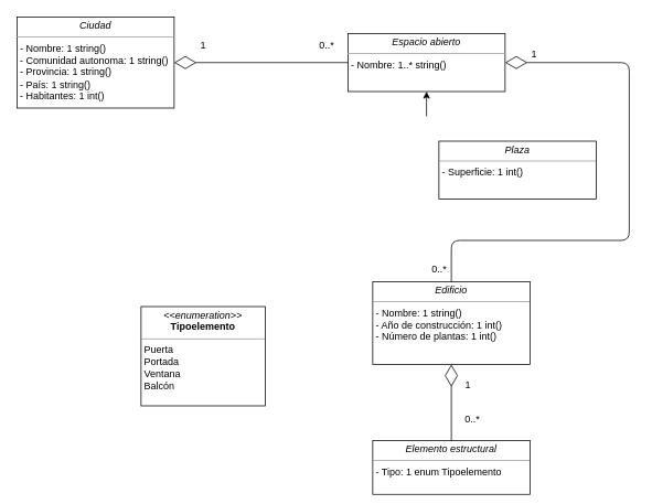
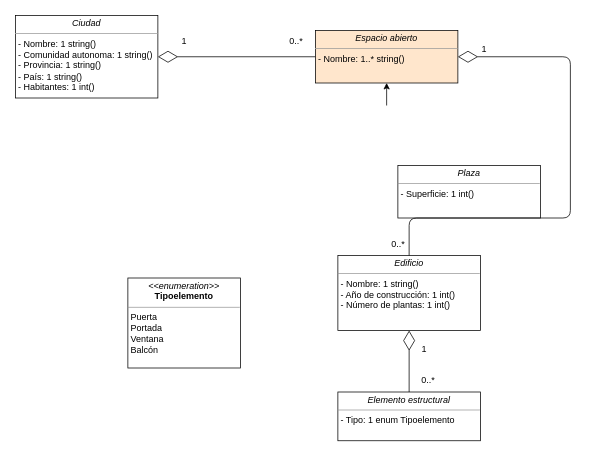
- <mxCell id="3" value="&lt;p style=&quot;margin:0px;margin-top:4px;text-align:center;&quot;&gt;&lt;i&gt;Espacio abierto&lt;/i&gt;&lt;/p&gt;&lt;hr size=&quot;1&quot;&gt;&lt;p style=&quot;margin:0px;margin-left:4px;&quot;&gt;- Nombre: 1..* string()&lt;/p&gt;" style="verticalAlign=top;align=left;overflow=fill;fontSize=12;fontFamily=Helvetica;html=1;" vertex="1" parent="1"><mxGeometry x="420" y="40" width="190" height="70" as="geometry" /></mxCell>
+ <mxCell id="3" value="&lt;p style=&quot;margin:0px;margin-top:4px;text-align:center;&quot;&gt;&lt;i&gt;Espacio abierto&lt;/i&gt;&lt;/p&gt;&lt;hr size=&quot;1&quot;&gt;&lt;p style=&quot;margin:0px;margin-left:4px;&quot;&gt;- Nombre: 1..* string()&lt;/p&gt;" style="verticalAlign=top;align=left;overflow=fill;fontSize=12;fontFamily=Helvetica;html=1;fillColor=#ffe6cc;" vertex="1" parent="1"><mxGeometry x="420" y="40" width="190" height="70" as="geometry" /></mxCell>
- <mxCell id="7" value="&lt;p style=&quot;margin:0px;margin-top:4px;text-align:center;&quot;&gt;&lt;i&gt;Plaza&lt;/i&gt;&lt;/p&gt;&lt;hr size=&quot;1&quot;&gt;&lt;p style=&quot;margin:0px;margin-left:4px;&quot;&gt;- Superficie: 1 int()&lt;/p&gt;" style="verticalAlign=top;align=left;overflow=fill;fontSize=12;fontFamily=Helvetica;html=1;" vertex="1" parent="1"><mxGeometry x="530" y="170" width="190" height="70" as="geometry" /></mxCell>
+ <mxCell id="7" value="&lt;p style=&quot;margin:0px;margin-top:4px;text-align:center;&quot;&gt;&lt;i&gt;Plaza&lt;/i&gt;&lt;/p&gt;&lt;hr size=&quot;1&quot;&gt;&lt;p style=&quot;margin:0px;margin-left:4px;&quot;&gt;- Superficie: 1 int()&lt;/p&gt;" style="verticalAlign=top;align=left;overflow=fill;fontSize=12;fontFamily=Helvetica;html=1;" vertex="1" parent="1"><mxGeometry x="530" y="220" width="190" height="70" as="geometry" /></mxCell>
- <mxCell id="5" value="&lt;p style=&quot;margin:0px;margin-top:4px;text-align:center;&quot;&gt;&lt;i&gt;Elemento estructural&lt;/i&gt;&lt;/p&gt;&lt;hr size=&quot;1&quot;&gt;&lt;p style=&quot;margin:0px;margin-left:4px;&quot;&gt;- Tipo: 1 enum Tipoelemento&lt;/p&gt;" style="verticalAlign=top;align=left;overflow=fill;fontSize=12;fontFamily=Helvetica;html=1;" vertex="1" parent="1"><mxGeometry x="450" y="532" width="190" height="65" as="geometry" /></mxCell>
+ <mxCell id="5" value="&lt;p style=&quot;margin:0px;margin-top:4px;text-align:center;&quot;&gt;&lt;i&gt;Elemento estructural&lt;/i&gt;&lt;/p&gt;&lt;hr size=&quot;1&quot;&gt;&lt;p style=&quot;margin:0px;margin-left:4px;&quot;&gt;- Tipo: 1 enum Tipoelemento&lt;/p&gt;" style="verticalAlign=top;align=left;overflow=fill;fontSize=12;fontFamily=Helvetica;html=1;" vertex="1" parent="1"><mxGeometry x="450" y="522" width="190" height="65" as="geometry" /></mxCell>
